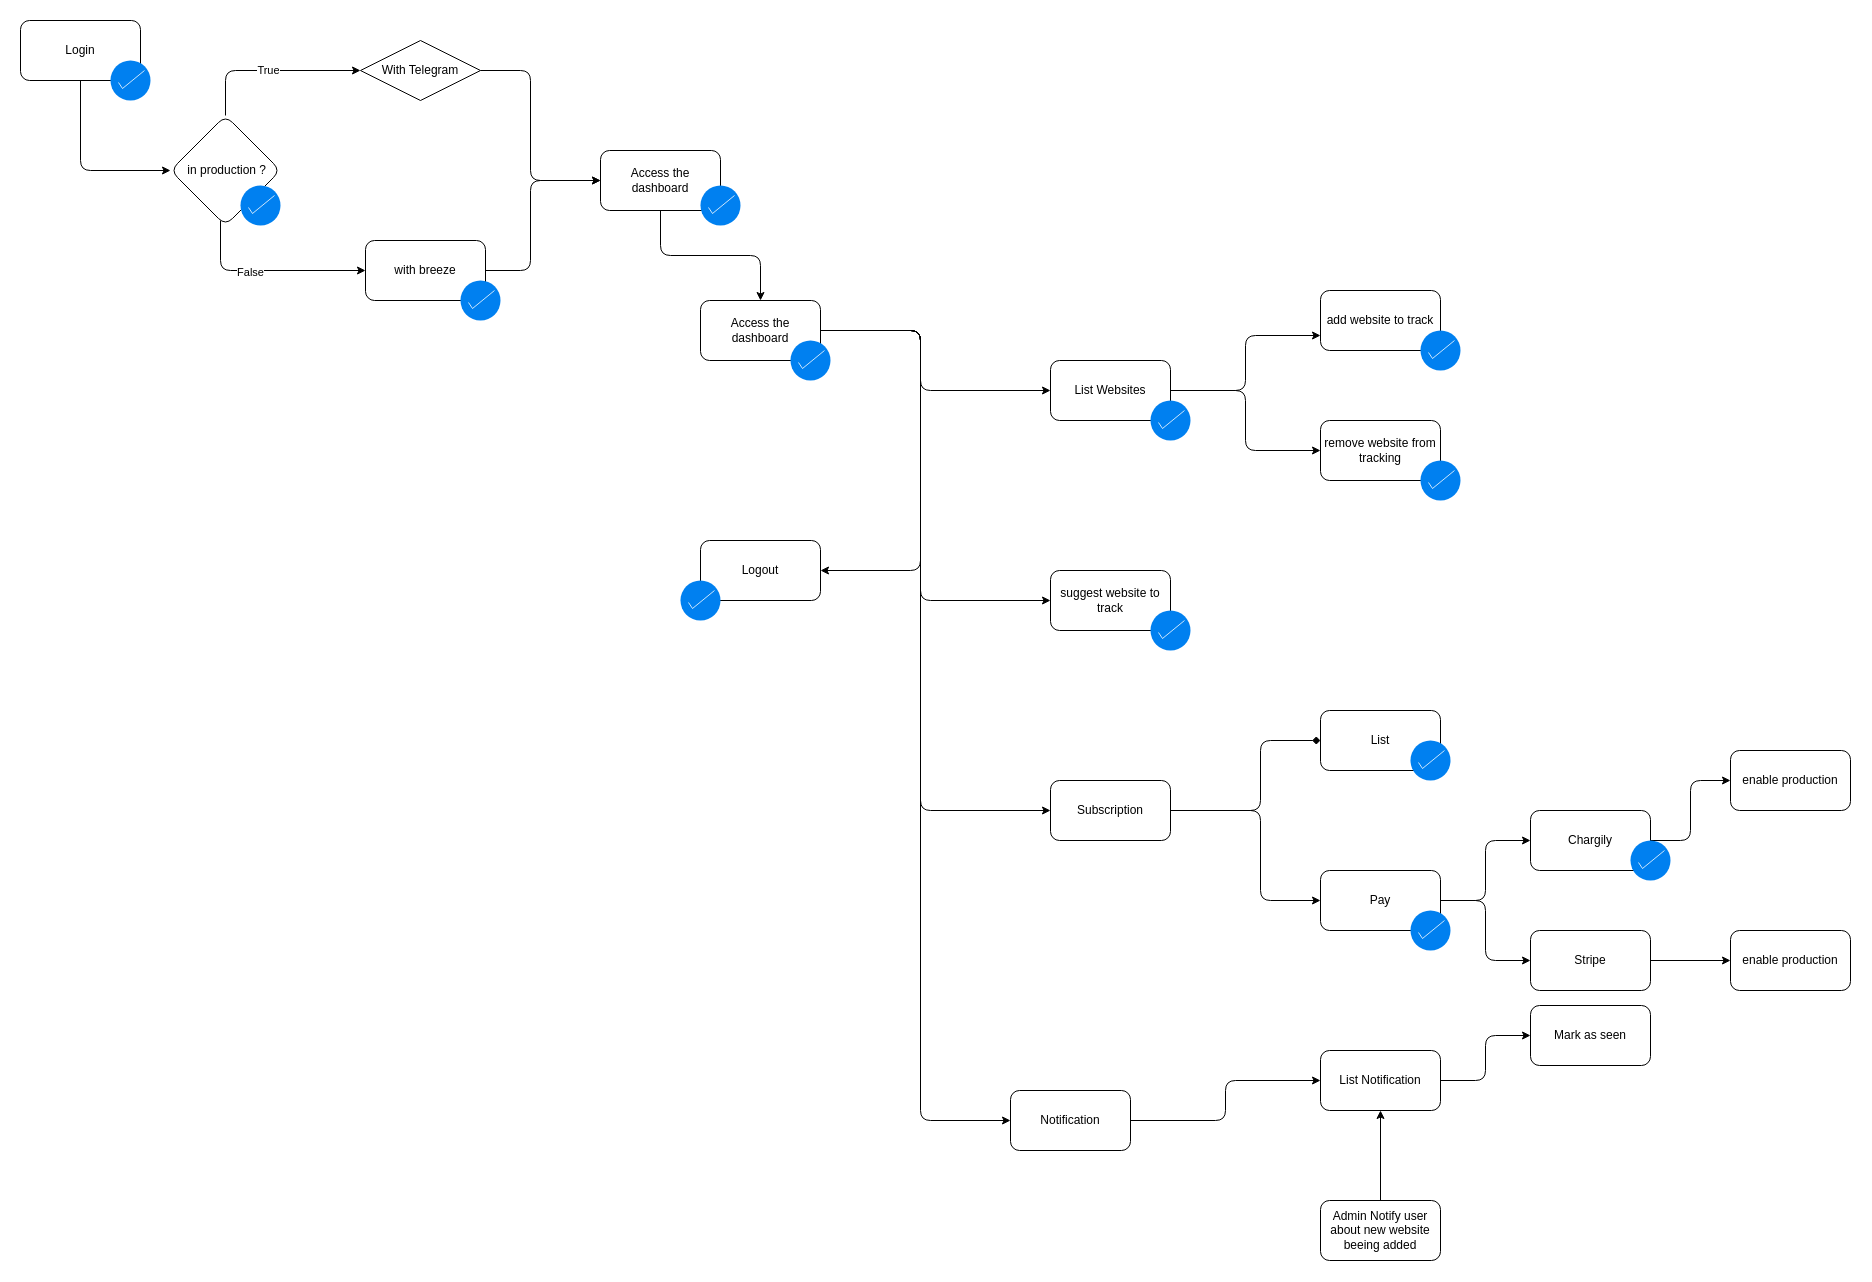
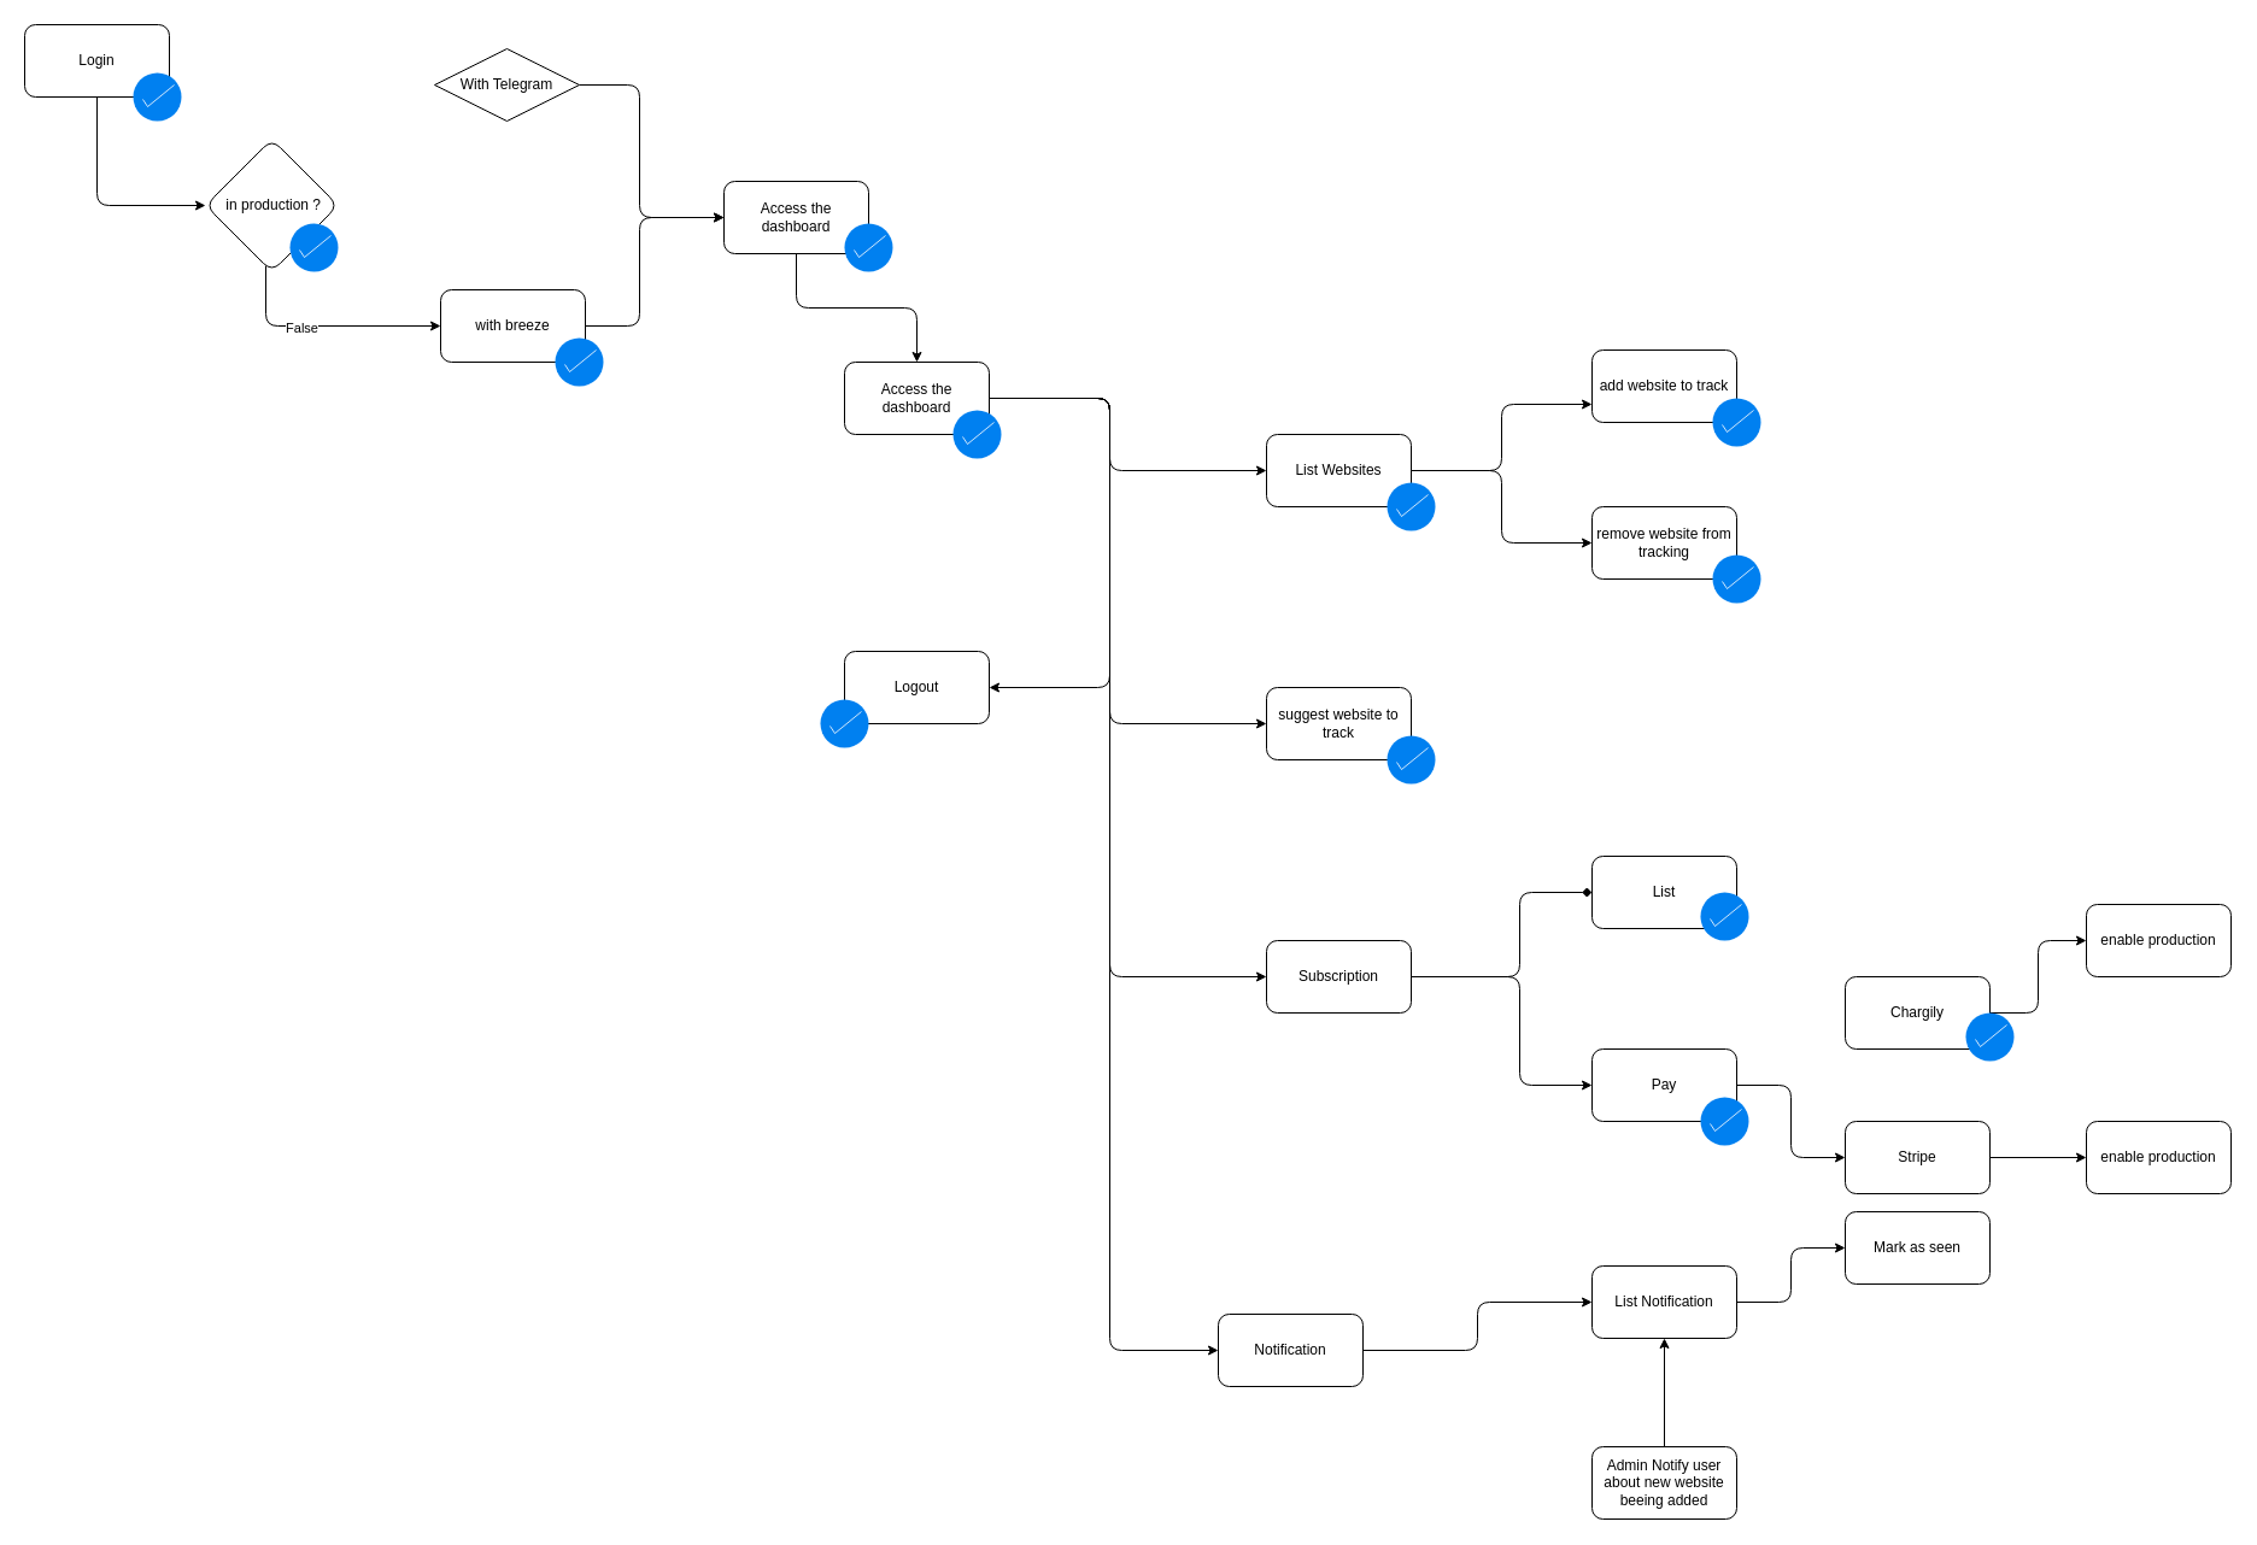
- <mxCell id="8" style="edgeStyle=orthogonalEdgeStyle;html=1;" parent="1" source="12" target="5" edge="1"><mxGeometry relative="1" as="geometry"><Array as="points"><mxPoint x="225" y="70" /></Array></mxGeometry></mxCell>
- <mxCell id="9" value="True" style="edgeLabel;html=1;align=center;verticalAlign=middle;resizable=0;points=[];" parent="8" vertex="1" connectable="0"><mxGeometry x="-0.035" y="1" relative="1" as="geometry"><mxPoint as="offset" /></mxGeometry></mxCell>
- <mxCell id="31" style="edgeStyle=orthogonalEdgeStyle;html=1;entryX=0;entryY=0.5;entryDx=0;entryDy=0;" parent="1" source="33" target="35" edge="1"><mxGeometry relative="1" as="geometry" /></mxCell>
